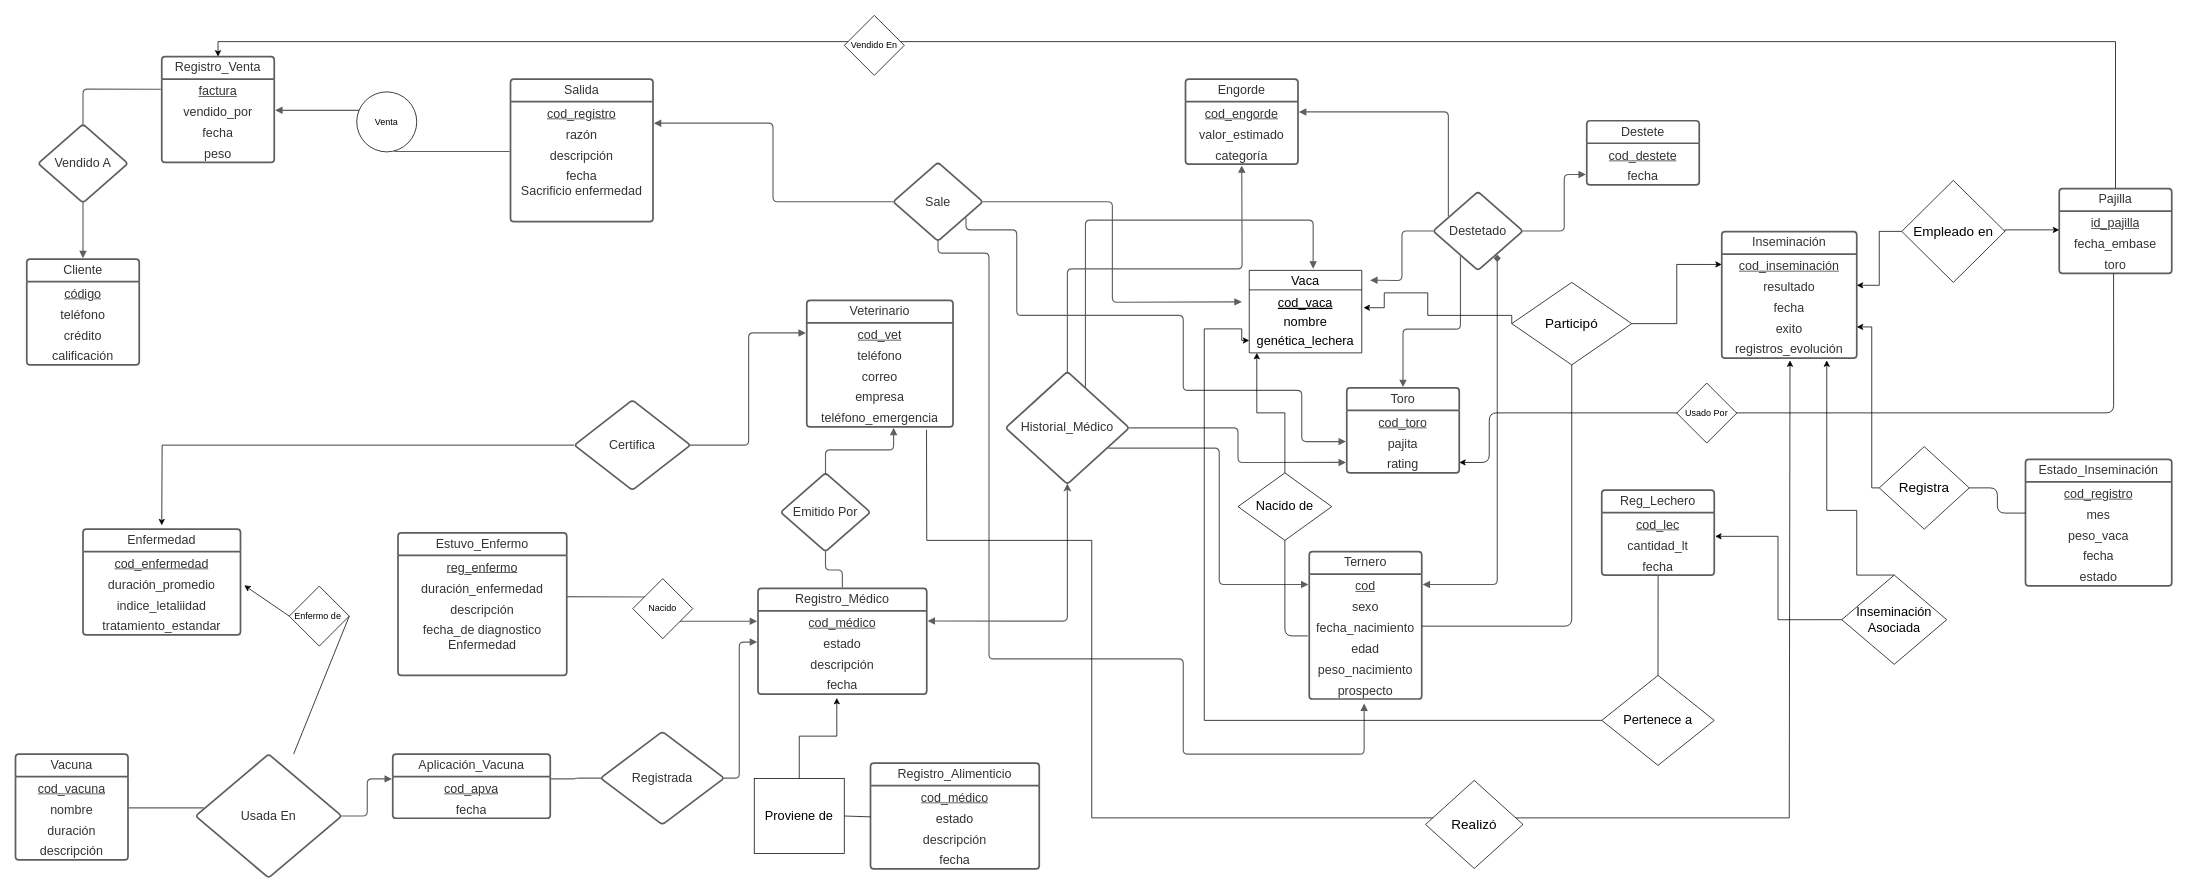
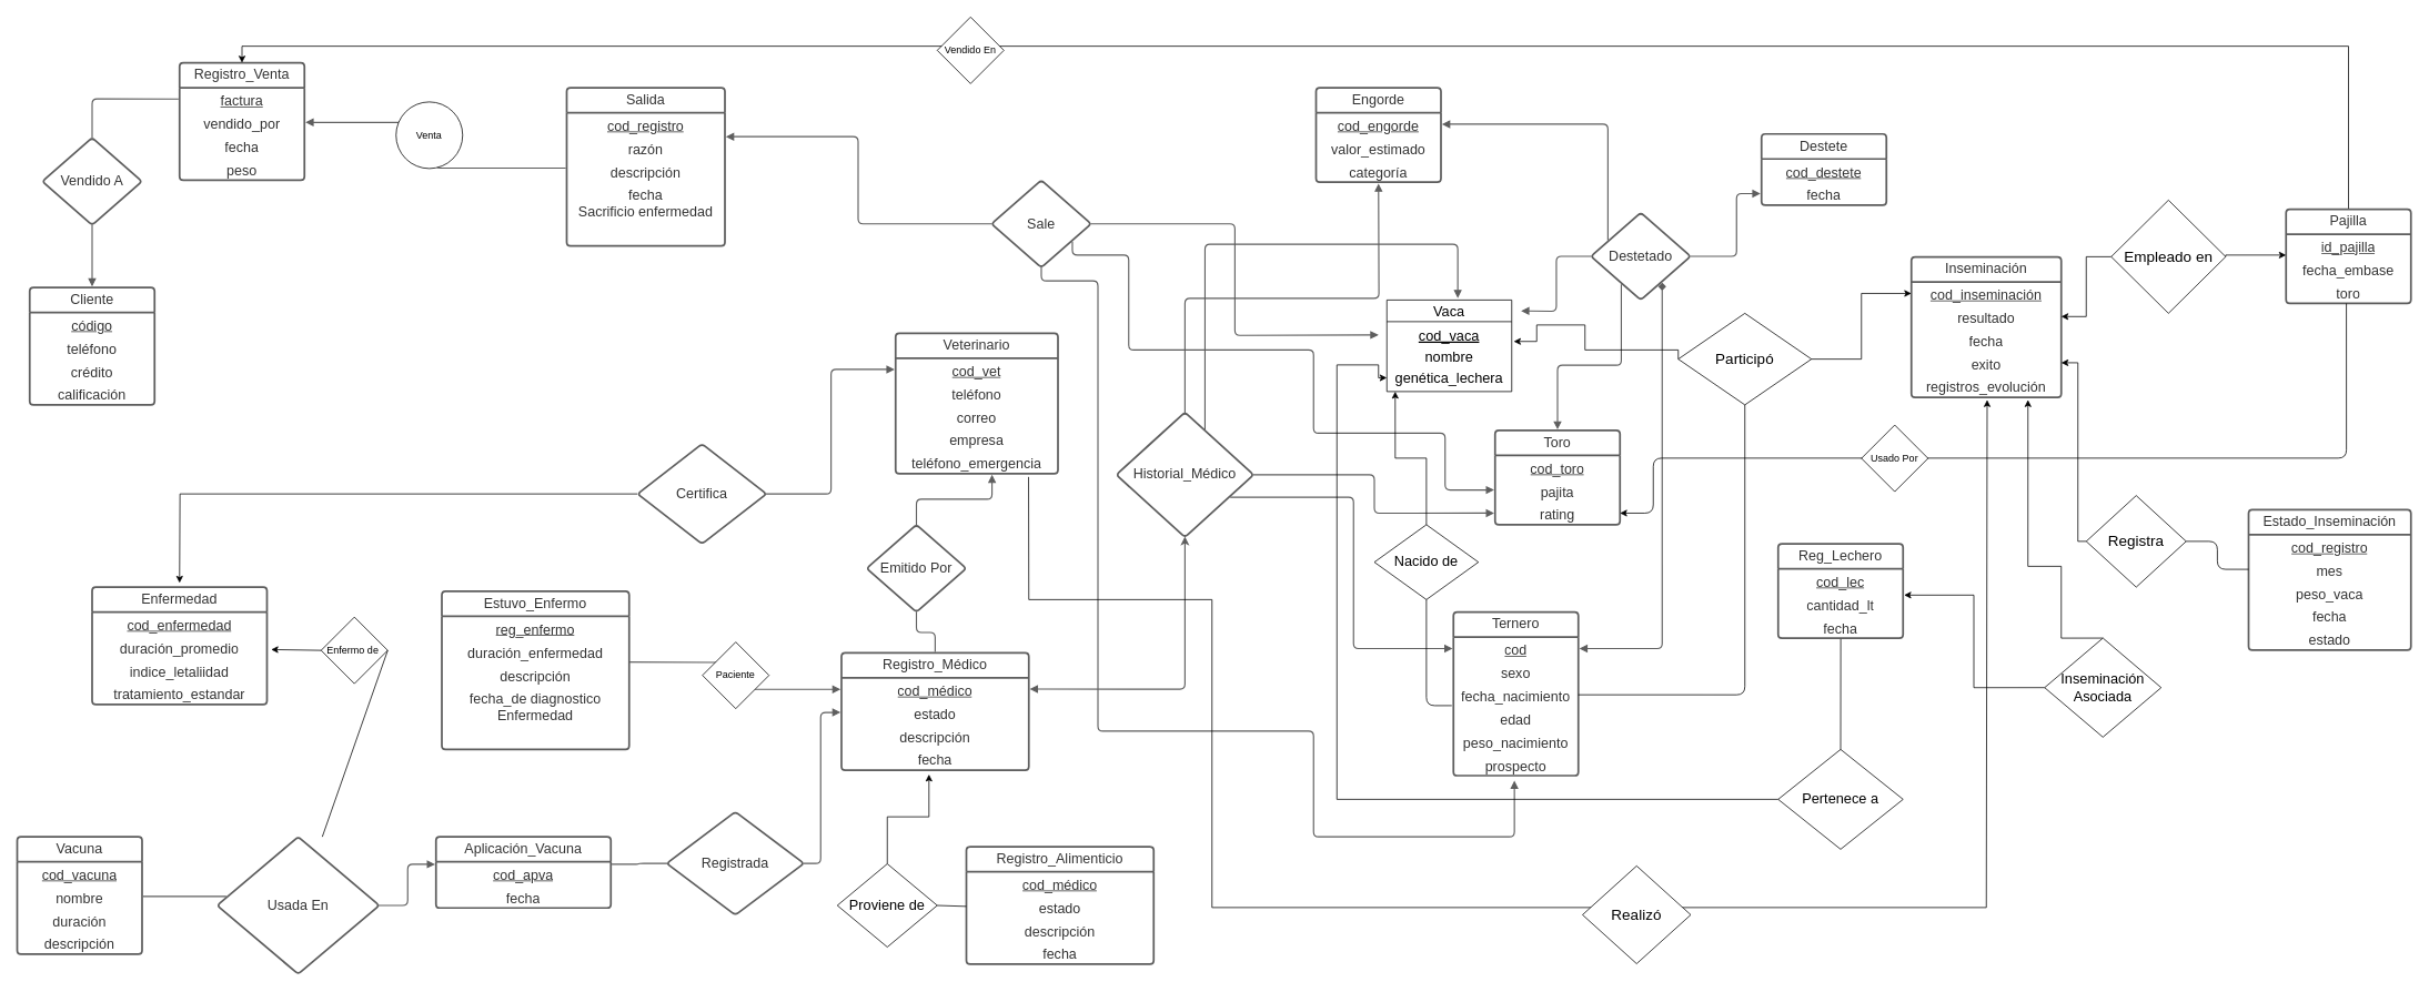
- <mxCell id="131" value="Nacido" style="rhombus;whiteSpace=wrap;html=1;" parent="1" vertex="1"><mxGeometry x="843" y="771" width="80" height="80" as="geometry" /></mxCell>
+ <mxCell id="131" value="Paciente" style="rhombus;whiteSpace=wrap;html=1;" parent="1" vertex="1"><mxGeometry x="843" y="771" width="80" height="80" as="geometry" /></mxCell>
- <mxCell id="132" value="Enfermo de&amp;nbsp;" style="rhombus;whiteSpace=wrap;html=1;" parent="1" vertex="1"><mxGeometry x="385" y="781" width="80" height="80" as="geometry" /></mxCell>
+ <mxCell id="132" value="Enfermo de&amp;nbsp;" style="rhombus;whiteSpace=wrap;html=1;" parent="1" vertex="1"><mxGeometry x="385" y="741" width="80" height="80" as="geometry" /></mxCell>
- <mxCell id="162" value="Proviene de" style="whiteSpace=wrap;html=1;fontSize=17;align=center;rounded=0;" parent="1" vertex="1"><mxGeometry x="1005" y="1037.5" width="120" height="100" as="geometry" /></mxCell>
+ <mxCell id="162" value="Proviene de" style="rhombus;whiteSpace=wrap;html=1;fontSize=17;align=center;" parent="1" vertex="1"><mxGeometry x="1005" y="1037.5" width="120" height="100" as="geometry" /></mxCell>
